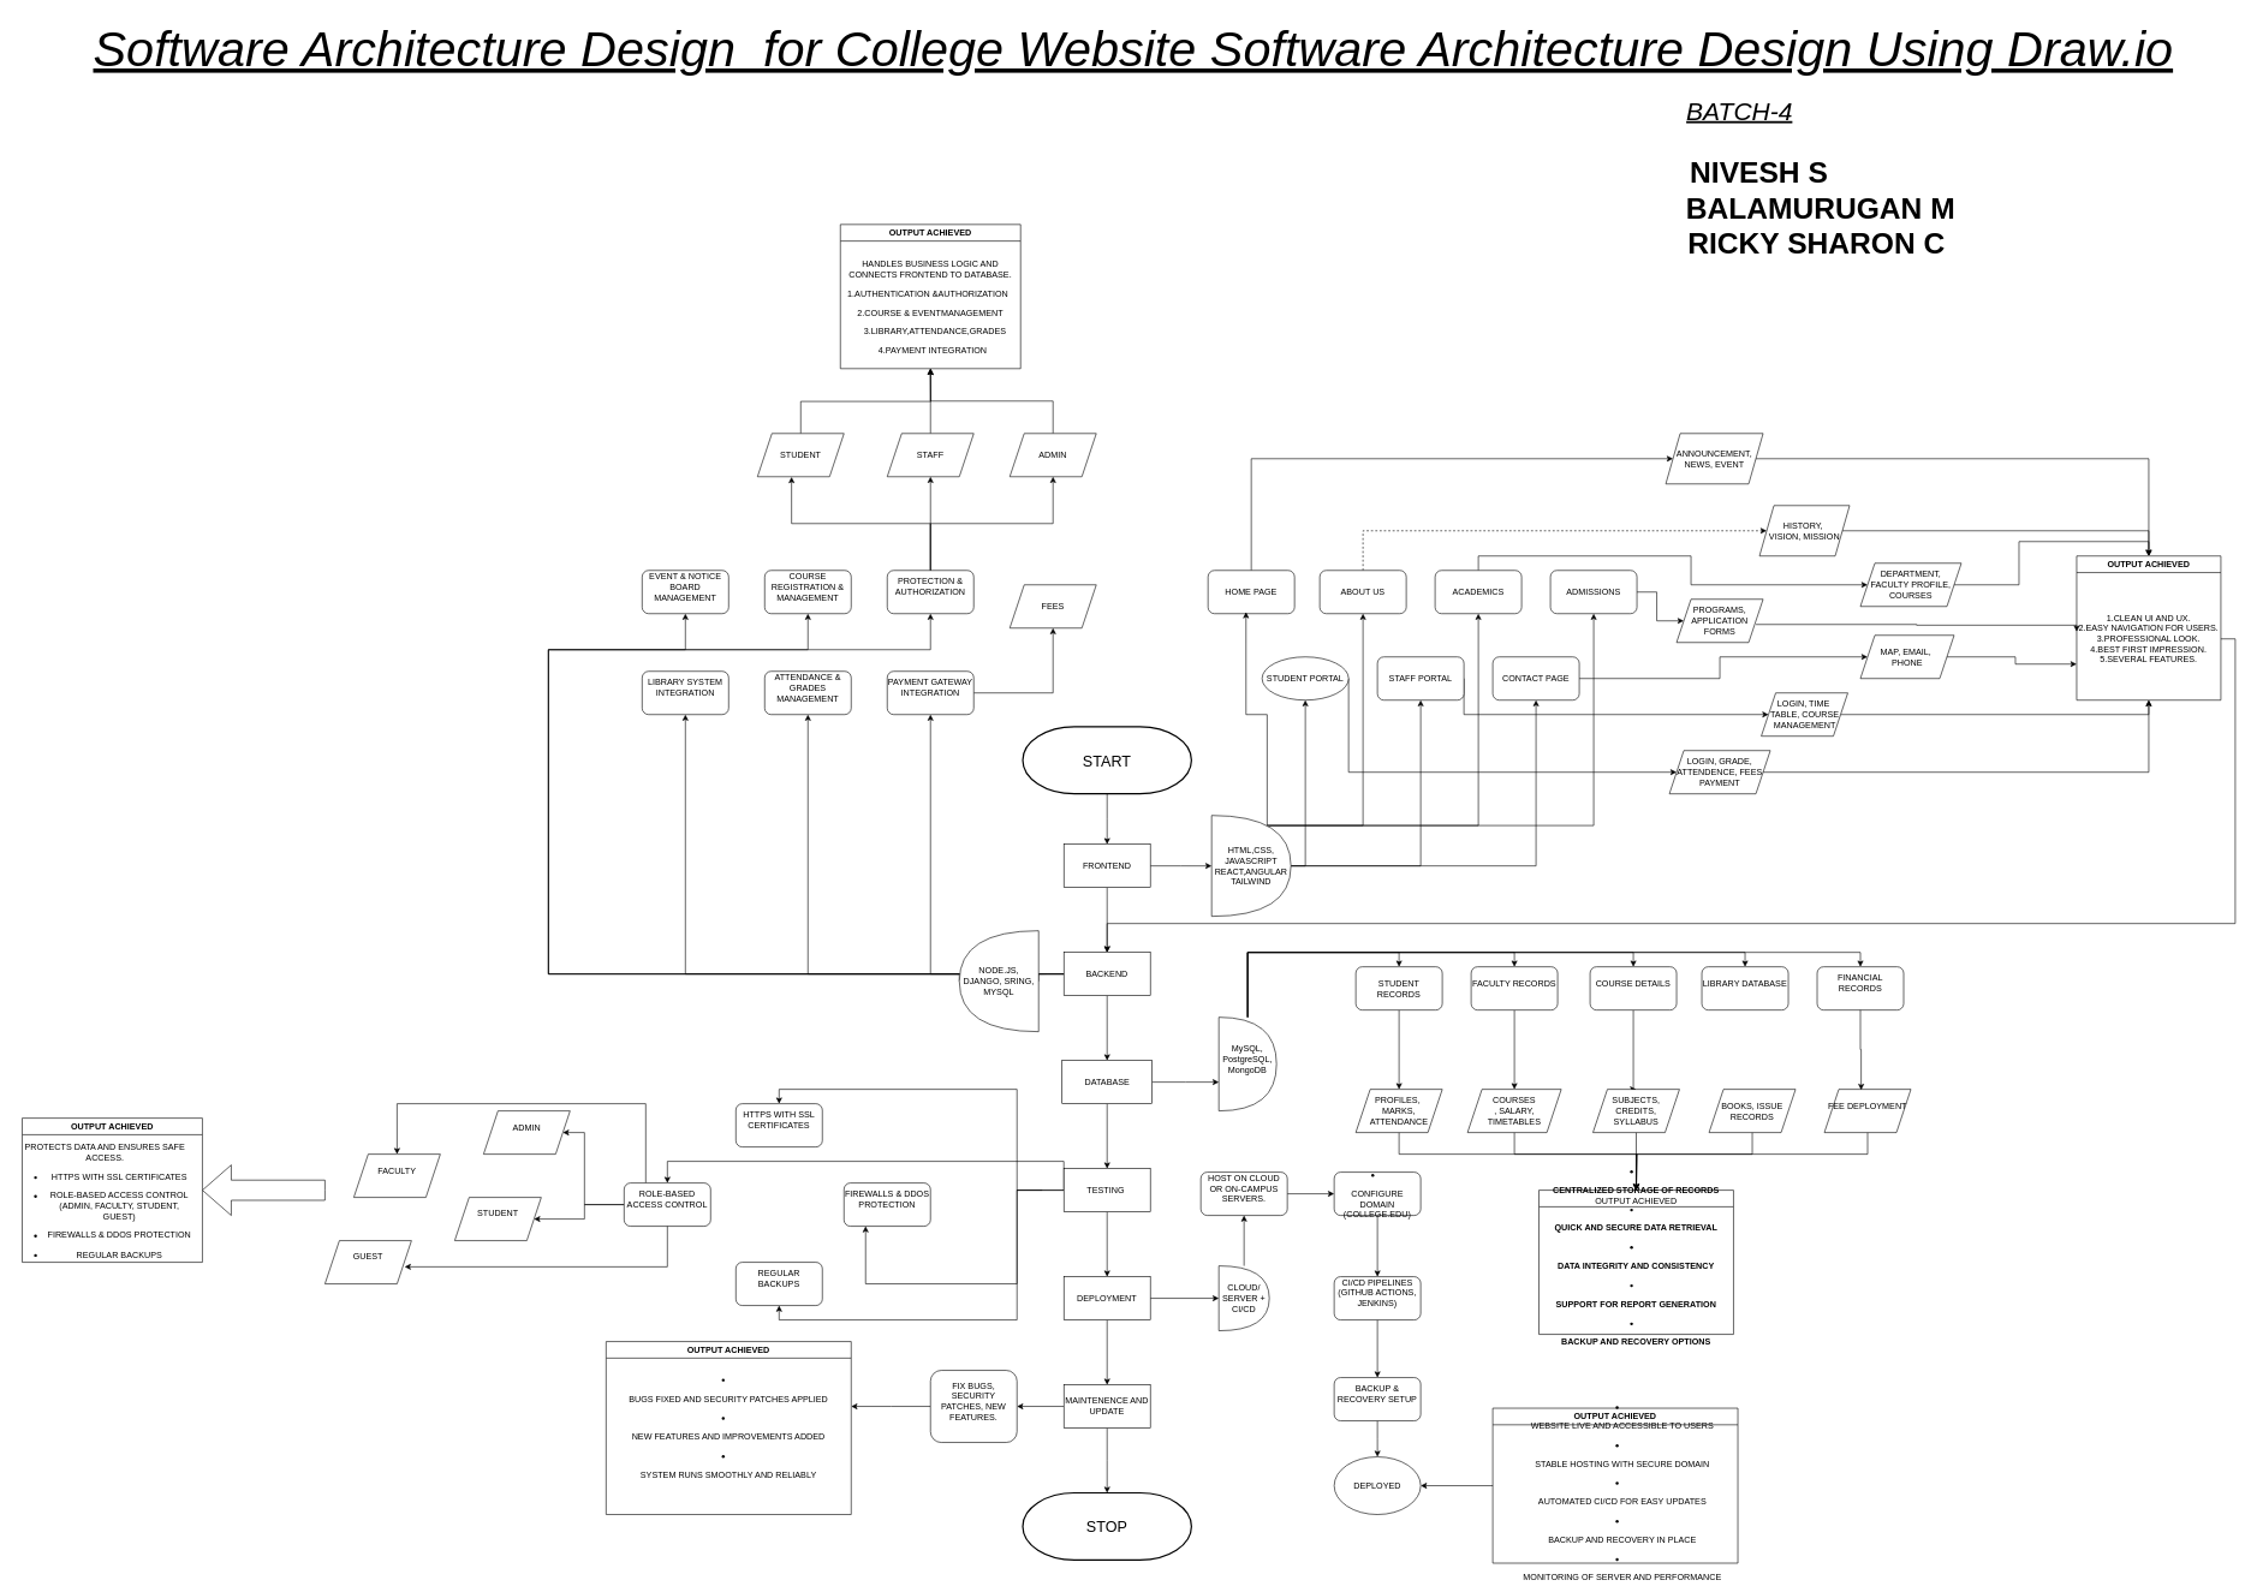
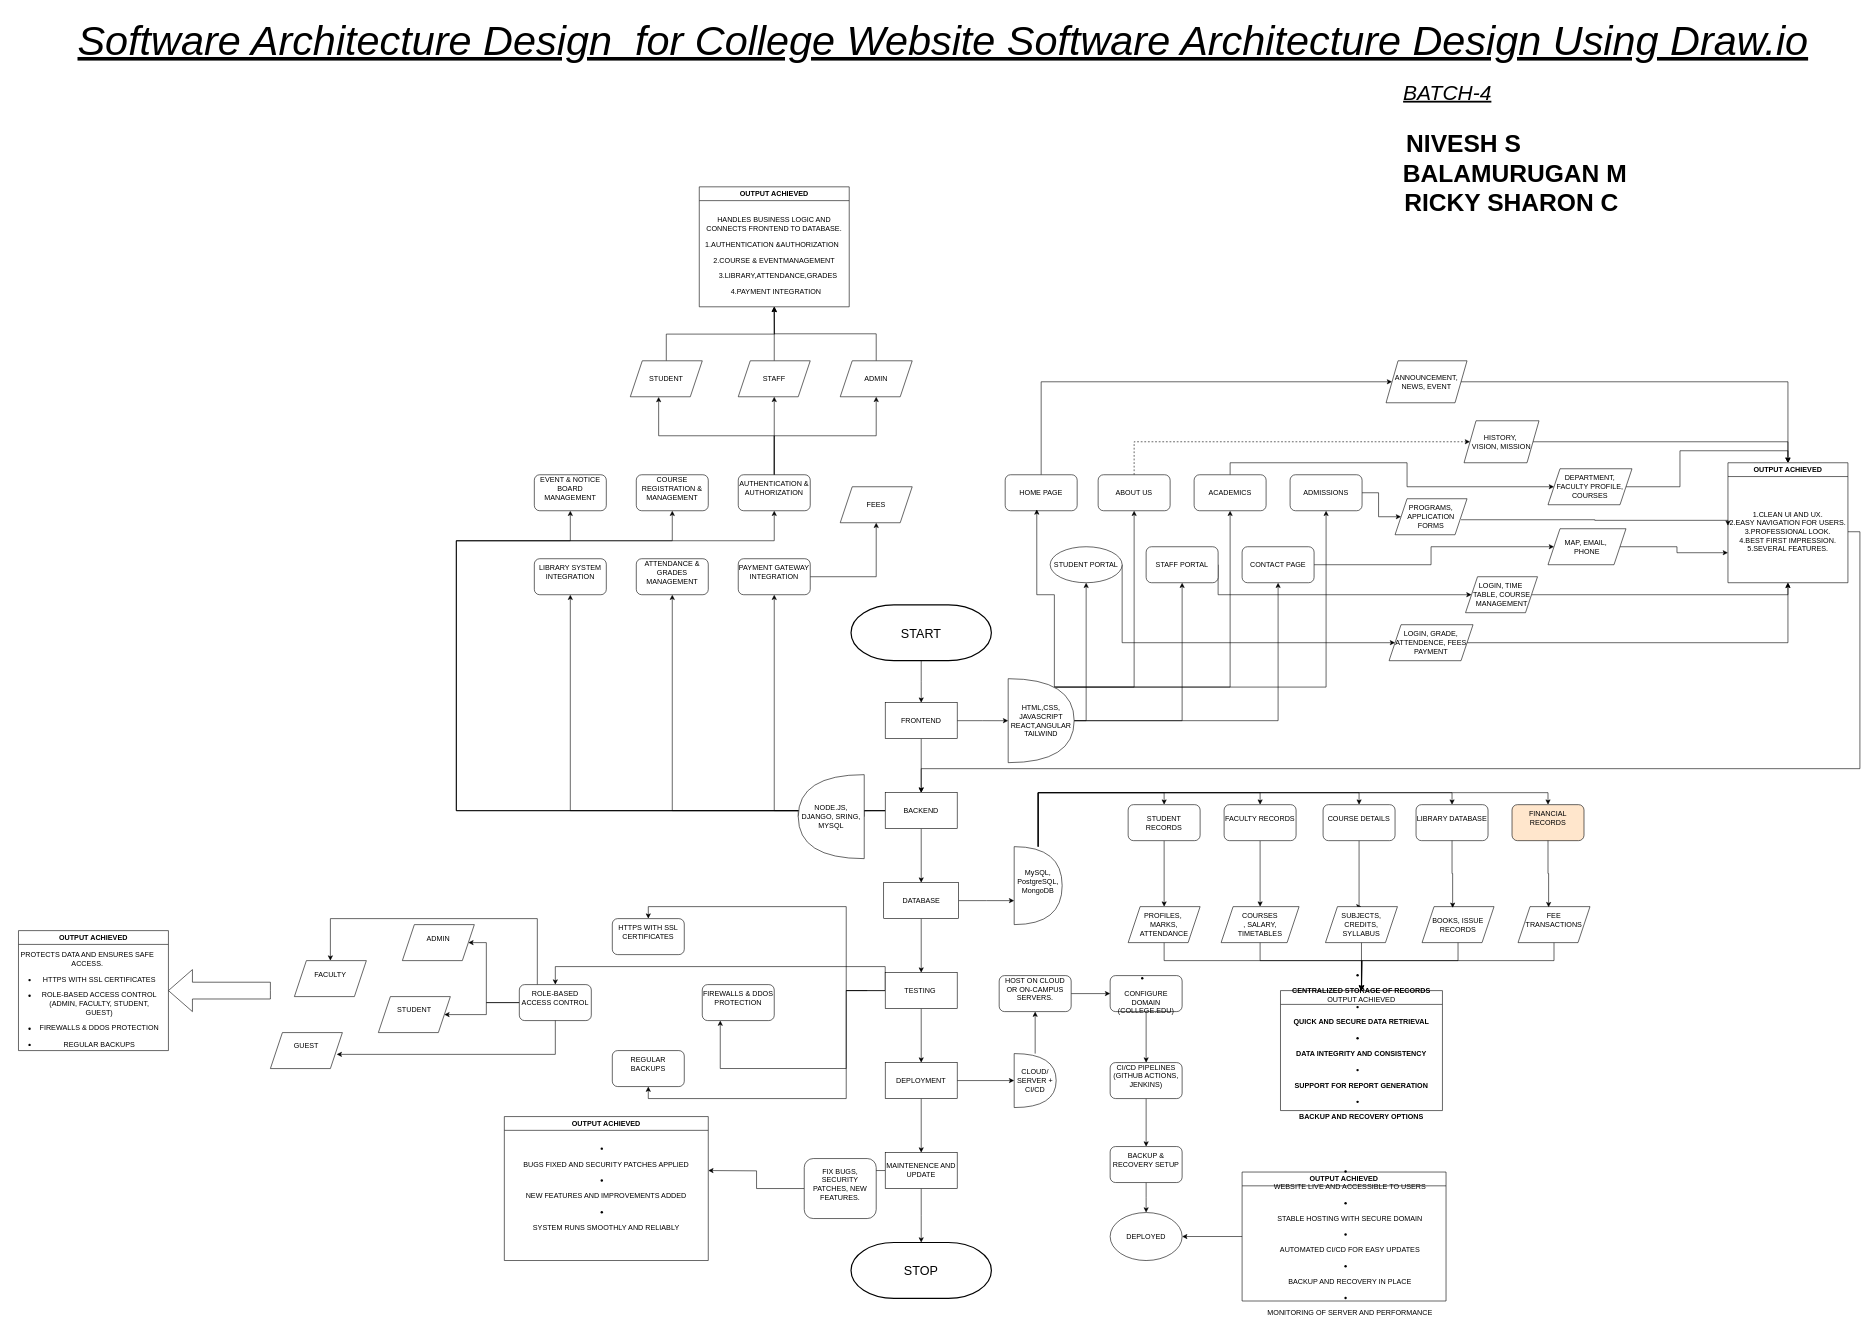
- <mxCell id="70" value="&#10;PROTECTION &amp;amp; AUTHORIZATION&#10;&#10;" style="rounded=1;whiteSpace=wrap;html=1;" parent="1" vertex="1"><mxGeometry x="1230" y="791" width="120" height="60" as="geometry" /></mxCell>
+ <mxCell id="70" value="&#10;AUTHENTICATION &amp;amp; AUTHORIZATION&#10;&#10;" style="rounded=1;whiteSpace=wrap;html=1;" parent="1" vertex="1"><mxGeometry x="1230" y="791" width="120" height="60" as="geometry" /></mxCell>
- <mxCell id="101" value="&#10;FINANCIAL RECORDS&#10;&#10;" style="rounded=1;whiteSpace=wrap;html=1;" parent="1" vertex="1"><mxGeometry x="2520" y="1341" width="120" height="60" as="geometry" /></mxCell>
+ <mxCell id="101" value="&#10;FINANCIAL RECORDS&#10;&#10;" style="rounded=1;whiteSpace=wrap;html=1;fillColor=#ffe6cc;" parent="1" vertex="1"><mxGeometry x="2520" y="1341" width="120" height="60" as="geometry" /></mxCell>
+ <mxCell id="112" style="edgeStyle=orthogonalEdgeStyle;rounded=0;orthogonalLoop=1;jettySize=auto;html=1;entryX=0.425;entryY=0.033;entryDx=0;entryDy=0;entryPerimeter=0;" parent="1" source="100" target="107" edge="1"><mxGeometry relative="1" as="geometry" /></mxCell>
- <mxCell id="105" value="&#10;FEE DEPLOYMENT&#10;&#10;" style="shape=parallelogram;perimeter=parallelogramPerimeter;whiteSpace=wrap;html=1;fixedSize=1;" parent="1" vertex="1"><mxGeometry x="2530" y="1511" width="120" height="60" as="geometry" /></mxCell>
+ <mxCell id="105" value="&#10;FEE TRANSACTIONS&#10;&#10;" style="shape=parallelogram;perimeter=parallelogramPerimeter;whiteSpace=wrap;html=1;fixedSize=1;" parent="1" vertex="1"><mxGeometry x="2530" y="1511" width="120" height="60" as="geometry" /></mxCell>
- <mxCell id="148" value="&#10;FIX BUGS, SECURITY PATCHES, NEW FEATURES.&#10;&#10;" style="rounded=1;whiteSpace=wrap;html=1;" parent="1" vertex="1"><mxGeometry x="1290" y="1901" width="120" height="100" as="geometry" /></mxCell>
+ <mxCell id="148" value="&#10;FIX BUGS, SECURITY PATCHES, NEW FEATURES.&#10;&#10;" style="rounded=1;whiteSpace=wrap;html=1;" parent="1" vertex="1"><mxGeometry x="1340" y="1931" width="120" height="100" as="geometry" /></mxCell>
